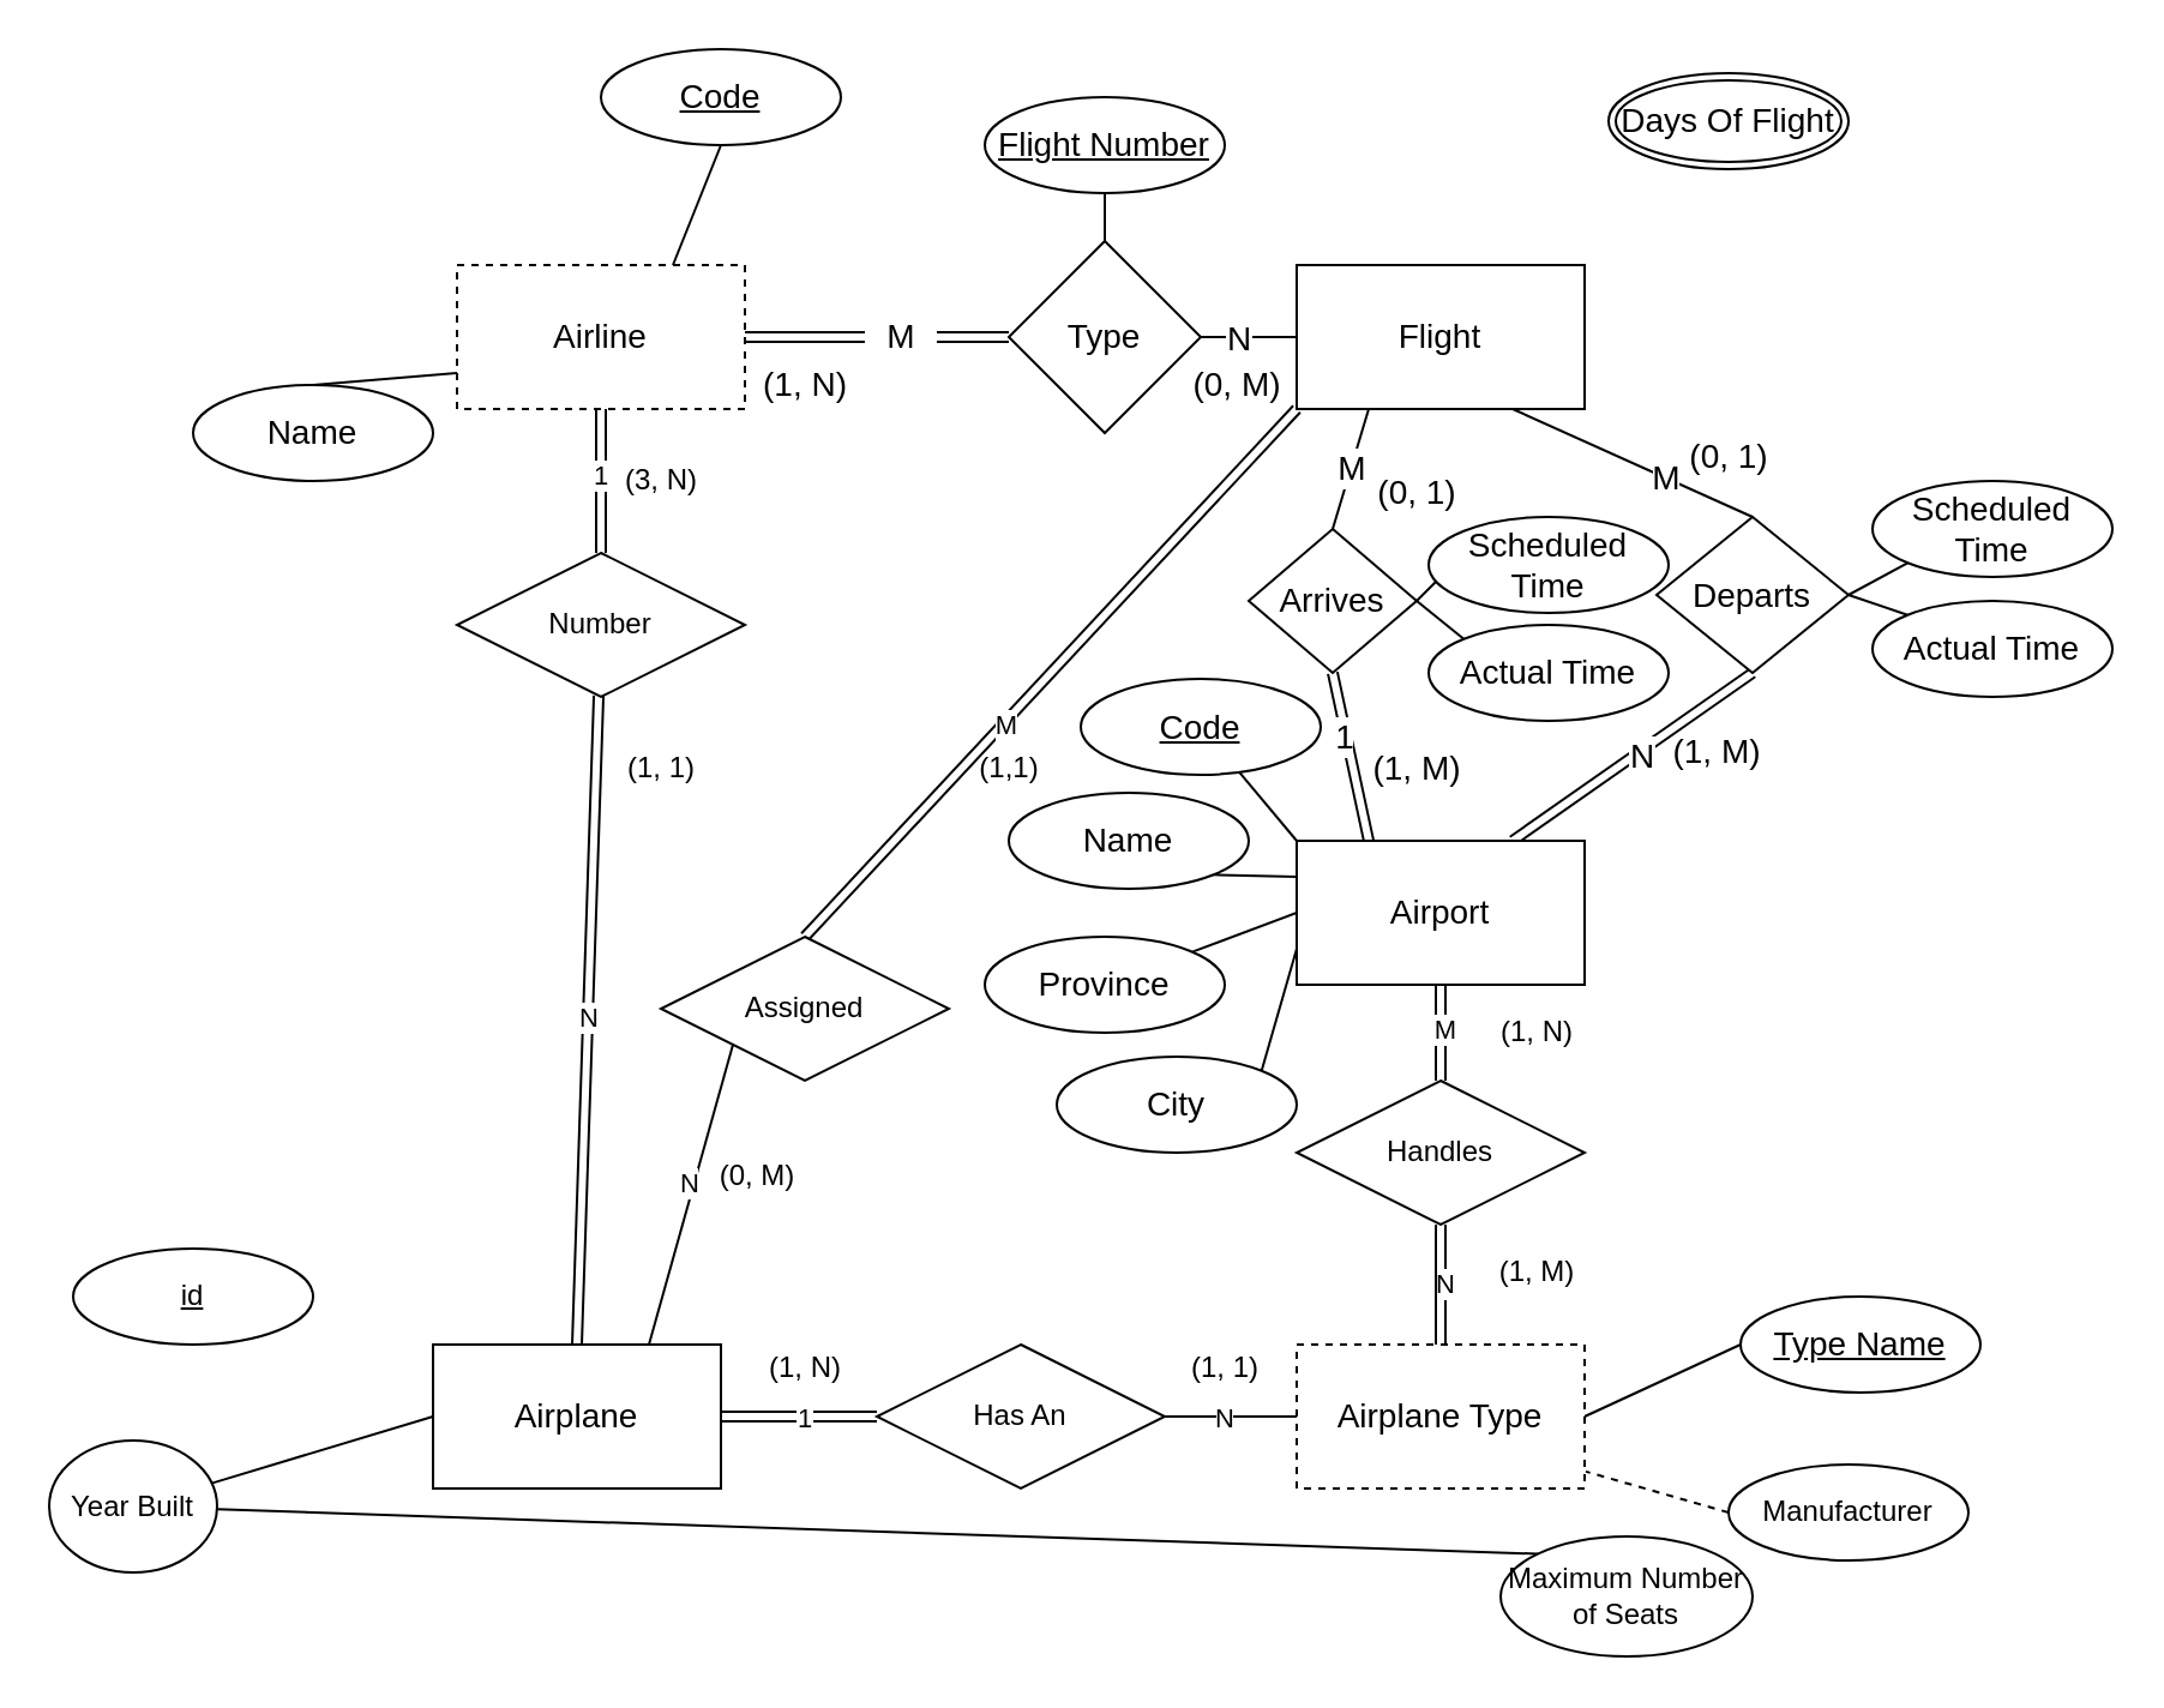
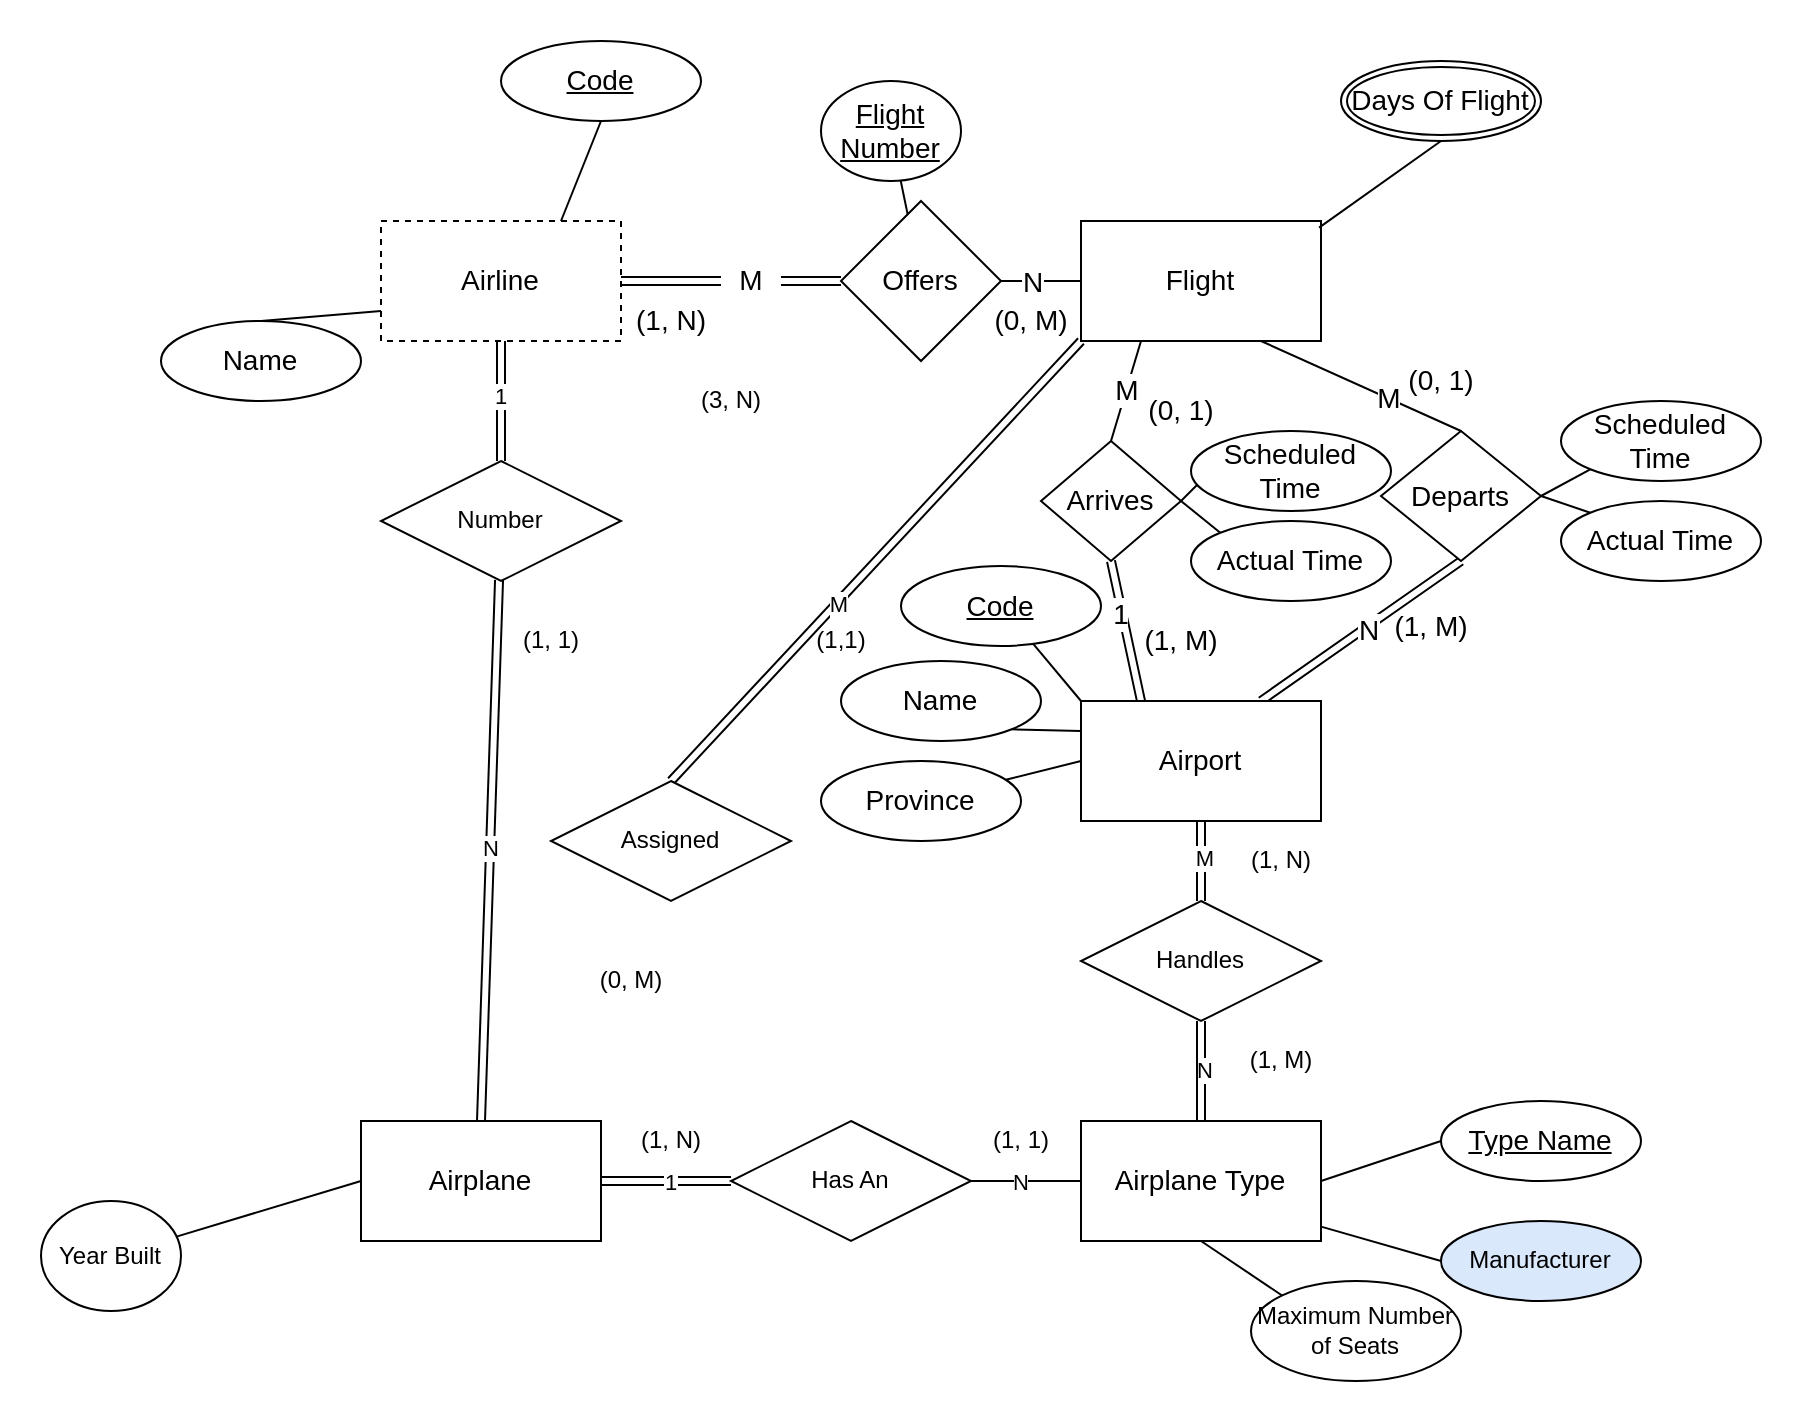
- <mxCell id="33" value="&lt;u&gt;Flight Number&lt;/u&gt;" style="ellipse;whiteSpace=wrap;html=1;align=center;fontSize=14;" parent="1" vertex="1"><mxGeometry x="410" y="40" width="100" height="40" as="geometry" /></mxCell>
+ <mxCell id="33" value="&lt;u&gt;Flight Number&lt;/u&gt;" style="ellipse;whiteSpace=wrap;html=1;align=center;fontSize=14;" parent="1" vertex="1"><mxGeometry x="410" y="40" width="70" height="50" as="geometry" /></mxCell>
+ <mxCell id="17" value="" style="endArrow=none;html=1;rounded=0;fontSize=14;entryX=0.5;entryY=1;entryDx=0;entryDy=0;exitX=0.992;exitY=0.055;exitDx=0;exitDy=0;exitPerimeter=0;" parent="1" source="15" target="16" edge="1"><mxGeometry relative="1" as="geometry"><mxPoint x="610" y="220" as="sourcePoint" /><mxPoint x="820" y="170" as="targetPoint" /></mxGeometry></mxCell>
- <mxCell id="11" value="&lt;div&gt;Type&lt;/div&gt;" style="rhombus;whiteSpace=wrap;html=1;fontSize=14;" parent="1" vertex="1"><mxGeometry x="420" y="100" width="80" height="80" as="geometry" /></mxCell>
+ <mxCell id="11" value="&lt;div&gt;Offers&lt;/div&gt;" style="rhombus;whiteSpace=wrap;html=1;fontSize=14;" parent="1" vertex="1"><mxGeometry x="420" y="100" width="80" height="80" as="geometry" /></mxCell>
- <mxCell id="72" value="(3, N)" style="text;html=1;align=center;verticalAlign=middle;resizable=0;points=[];autosize=1;" vertex="1" parent="1"><mxGeometry x="250" y="190" width="50" height="20" as="geometry" /></mxCell>
+ <mxCell id="72" value="(3, N)" style="text;html=1;align=center;verticalAlign=middle;resizable=0;points=[];autosize=1;" vertex="1" parent="1"><mxGeometry x="340" y="190" width="50" height="20" as="geometry" /></mxCell>
- <mxCell id="25" value="Province" style="ellipse;whiteSpace=wrap;html=1;align=center;fontSize=14;" parent="1" vertex="1"><mxGeometry x="410" y="390" width="100" height="40" as="geometry" /></mxCell>
+ <mxCell id="25" value="Province" style="ellipse;whiteSpace=wrap;html=1;align=center;fontSize=14;" parent="1" vertex="1"><mxGeometry x="410" y="380" width="100" height="40" as="geometry" /></mxCell>
- <mxCell id="50" value="" style="endArrow=none;html=1;rounded=0;fontSize=14;entryX=0;entryY=0.75;entryDx=0;entryDy=0;exitX=1;exitY=0;exitDx=0;exitDy=0;" parent="1" source="49" target="40" edge="1"><mxGeometry relative="1" as="geometry"><mxPoint x="480" y="439.86" as="sourcePoint" /><mxPoint x="640" y="439.86" as="targetPoint" /></mxGeometry></mxCell>
- <mxCell id="49" value="&lt;div&gt;City&lt;/div&gt;" style="ellipse;whiteSpace=wrap;html=1;align=center;fontSize=14;" parent="1" vertex="1"><mxGeometry x="440" y="440" width="100" height="40" as="geometry" /></mxCell>
- <mxCell id="85" style="edgeStyle=none;rounded=0;orthogonalLoop=1;jettySize=auto;html=1;exitX=0;exitY=1;exitDx=0;exitDy=0;entryX=0.75;entryY=0;entryDx=0;entryDy=0;endArrow=none;endFill=0;" edge="1" parent="1" source="87" target="79"><mxGeometry relative="1" as="geometry" /></mxCell>
- <mxCell id="86" value="N" style="edgeLabel;html=1;align=center;verticalAlign=middle;resizable=0;points=[];" vertex="1" connectable="0" parent="85"><mxGeometry x="-0.083" y="-2" relative="1" as="geometry"><mxPoint as="offset" /></mxGeometry></mxCell>
- <mxCell id="74" value="id" style="ellipse;whiteSpace=wrap;html=1;align=center;fontStyle=4;strokeColor=#000000;" vertex="1" parent="1"><mxGeometry x="30" y="520" width="100" height="40" as="geometry" /></mxCell>
- <mxCell id="57" value="Type Name" style="ellipse;whiteSpace=wrap;html=1;align=center;fontStyle=4;fontSize=14;" parent="1" vertex="1"><mxGeometry x="725" y="540" width="100" height="40" as="geometry" /></mxCell>
+ <mxCell id="57" value="Type Name" style="ellipse;whiteSpace=wrap;html=1;align=center;fontStyle=4;fontSize=14;" parent="1" vertex="1"><mxGeometry x="720" y="550" width="100" height="40" as="geometry" /></mxCell>
- <mxCell id="56" value="Airplane Type" style="whiteSpace=wrap;html=1;align=center;fontSize=14;dashed=1;" parent="1" vertex="1"><mxGeometry x="540" y="560" width="120" height="60" as="geometry" /></mxCell>
+ <mxCell id="56" value="Airplane Type" style="whiteSpace=wrap;html=1;align=center;fontSize=14;" parent="1" vertex="1"><mxGeometry x="540" y="560" width="120" height="60" as="geometry" /></mxCell>
- <mxCell id="61" value="" style="endArrow=none;html=1;rounded=0;exitX=0;exitY=0.5;exitDx=0;exitDy=0;entryX=1.004;entryY=0.882;entryDx=0;entryDy=0;entryPerimeter=0;dashed=1;" edge="1" parent="1" source="60" target="56"><mxGeometry relative="1" as="geometry"><mxPoint x="490" y="640" as="sourcePoint" /><mxPoint x="650" y="640" as="targetPoint" /></mxGeometry></mxCell>
+ <mxCell id="61" value="" style="endArrow=none;html=1;rounded=0;exitX=0;exitY=0.5;exitDx=0;exitDy=0;entryX=1.004;entryY=0.882;entryDx=0;entryDy=0;entryPerimeter=0;" edge="1" parent="1" source="60" target="56"><mxGeometry relative="1" as="geometry"><mxPoint x="490" y="640" as="sourcePoint" /><mxPoint x="650" y="640" as="targetPoint" /></mxGeometry></mxCell>
- <mxCell id="60" value="Manufacturer" style="ellipse;whiteSpace=wrap;html=1;align=center;" vertex="1" parent="1"><mxGeometry x="720" y="610" width="100" height="40" as="geometry" /></mxCell>
+ <mxCell id="60" value="Manufacturer" style="ellipse;whiteSpace=wrap;html=1;align=center;fillColor=#dae8fc;" vertex="1" parent="1"><mxGeometry x="720" y="610" width="100" height="40" as="geometry" /></mxCell>
- <mxCell id="62" value="" style="endArrow=none;html=1;rounded=0;exitX=0;exitY=0;exitDx=0;exitDy=0;" edge="1" parent="1" source="59" target="76"><mxGeometry relative="1" as="geometry"><mxPoint x="490" y="600" as="sourcePoint" /><mxPoint x="600" y="610" as="targetPoint" /></mxGeometry></mxCell>
+ <mxCell id="62" value="" style="endArrow=none;html=1;rounded=0;exitX=0;exitY=0;exitDx=0;exitDy=0;entryX=0.5;entryY=1;entryDx=0;entryDy=0;" edge="1" parent="1" source="59" target="56"><mxGeometry relative="1" as="geometry"><mxPoint x="490" y="600" as="sourcePoint" /><mxPoint x="600" y="610" as="targetPoint" /></mxGeometry></mxCell>
